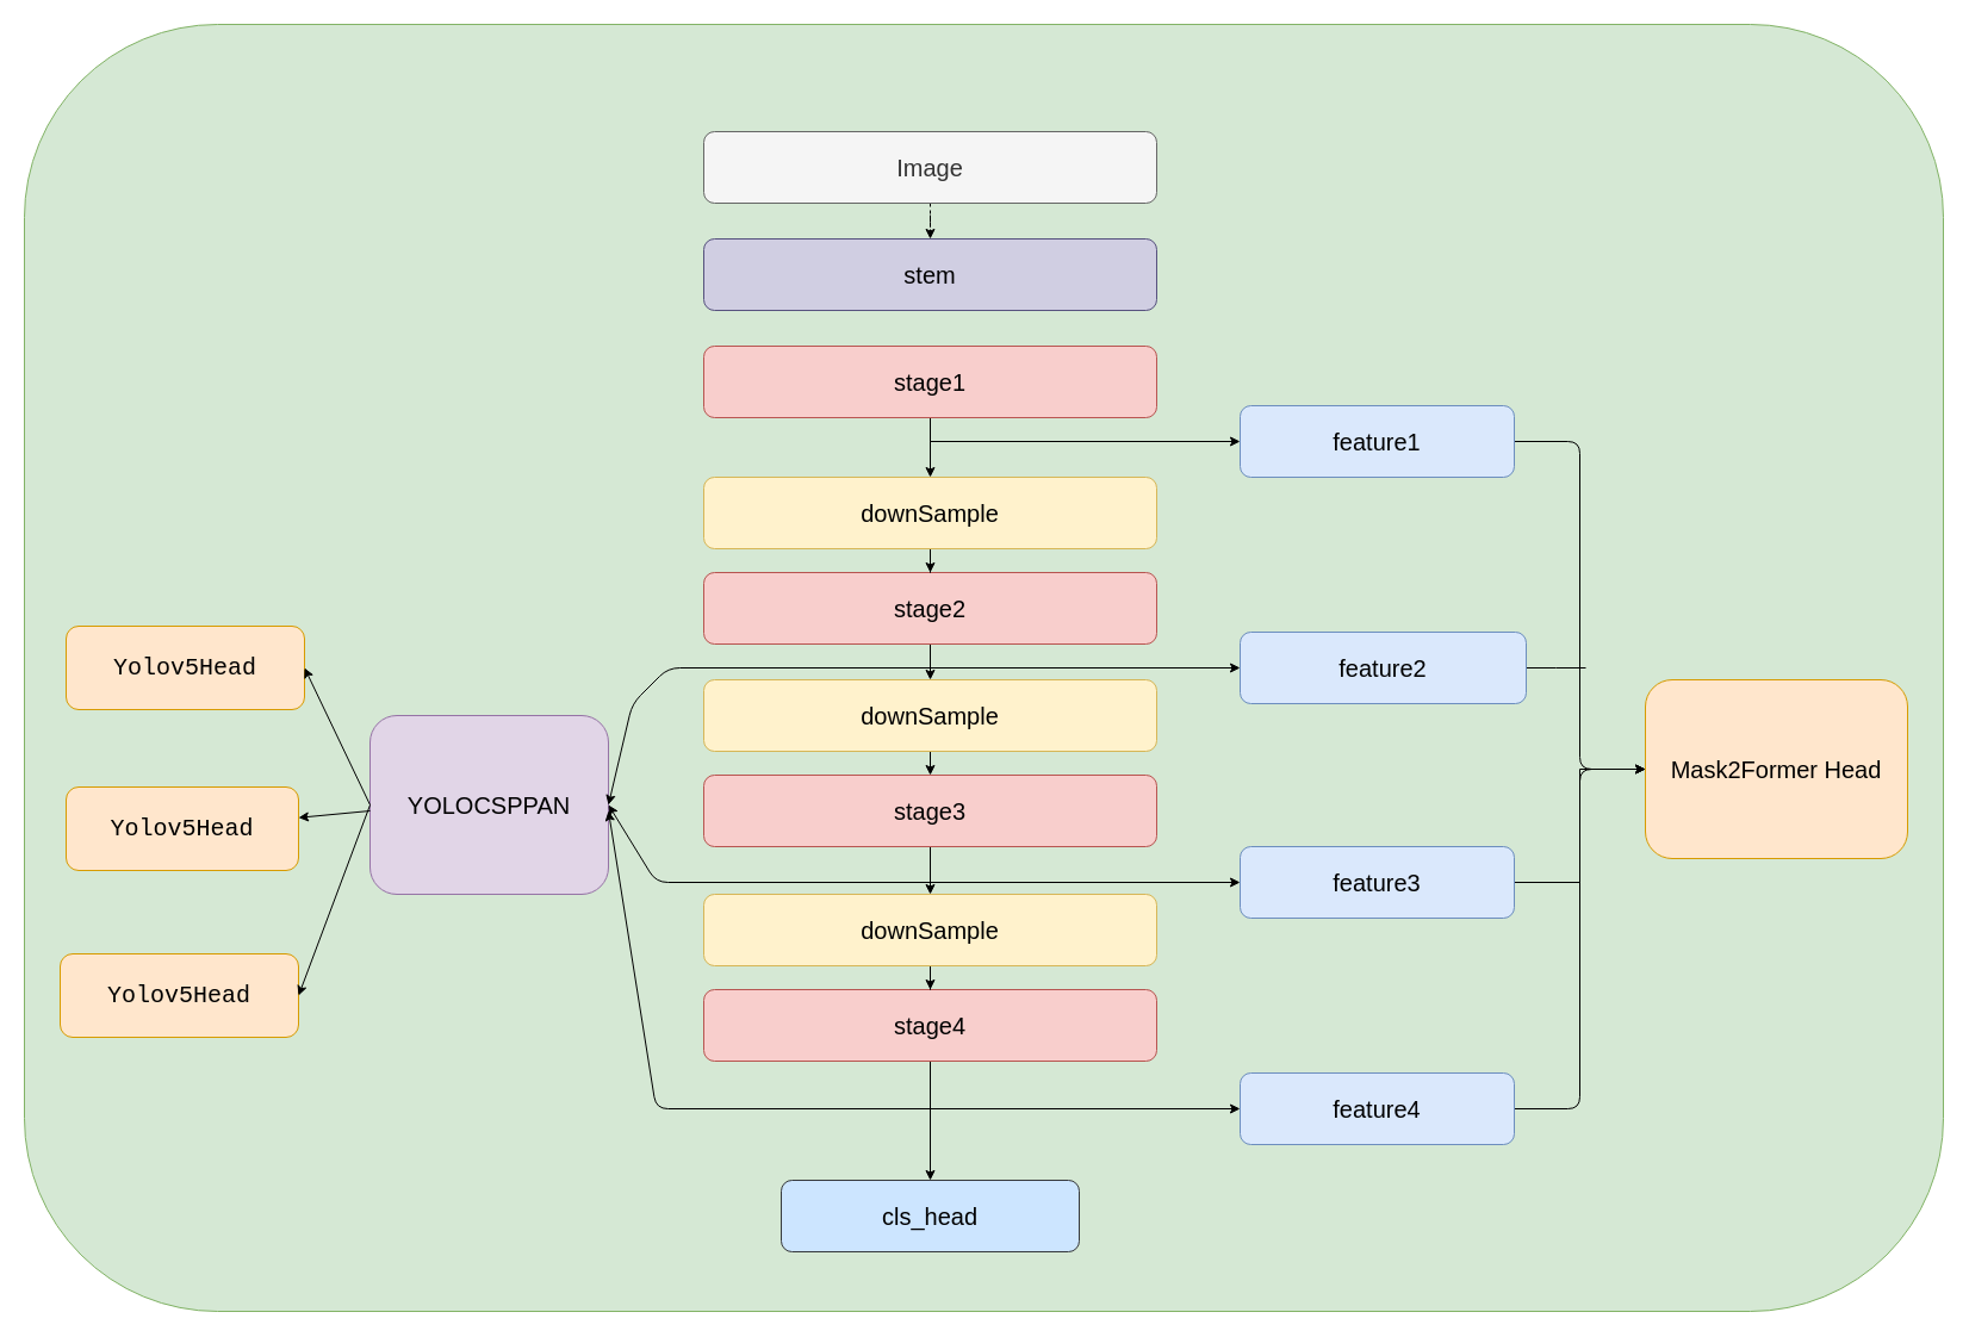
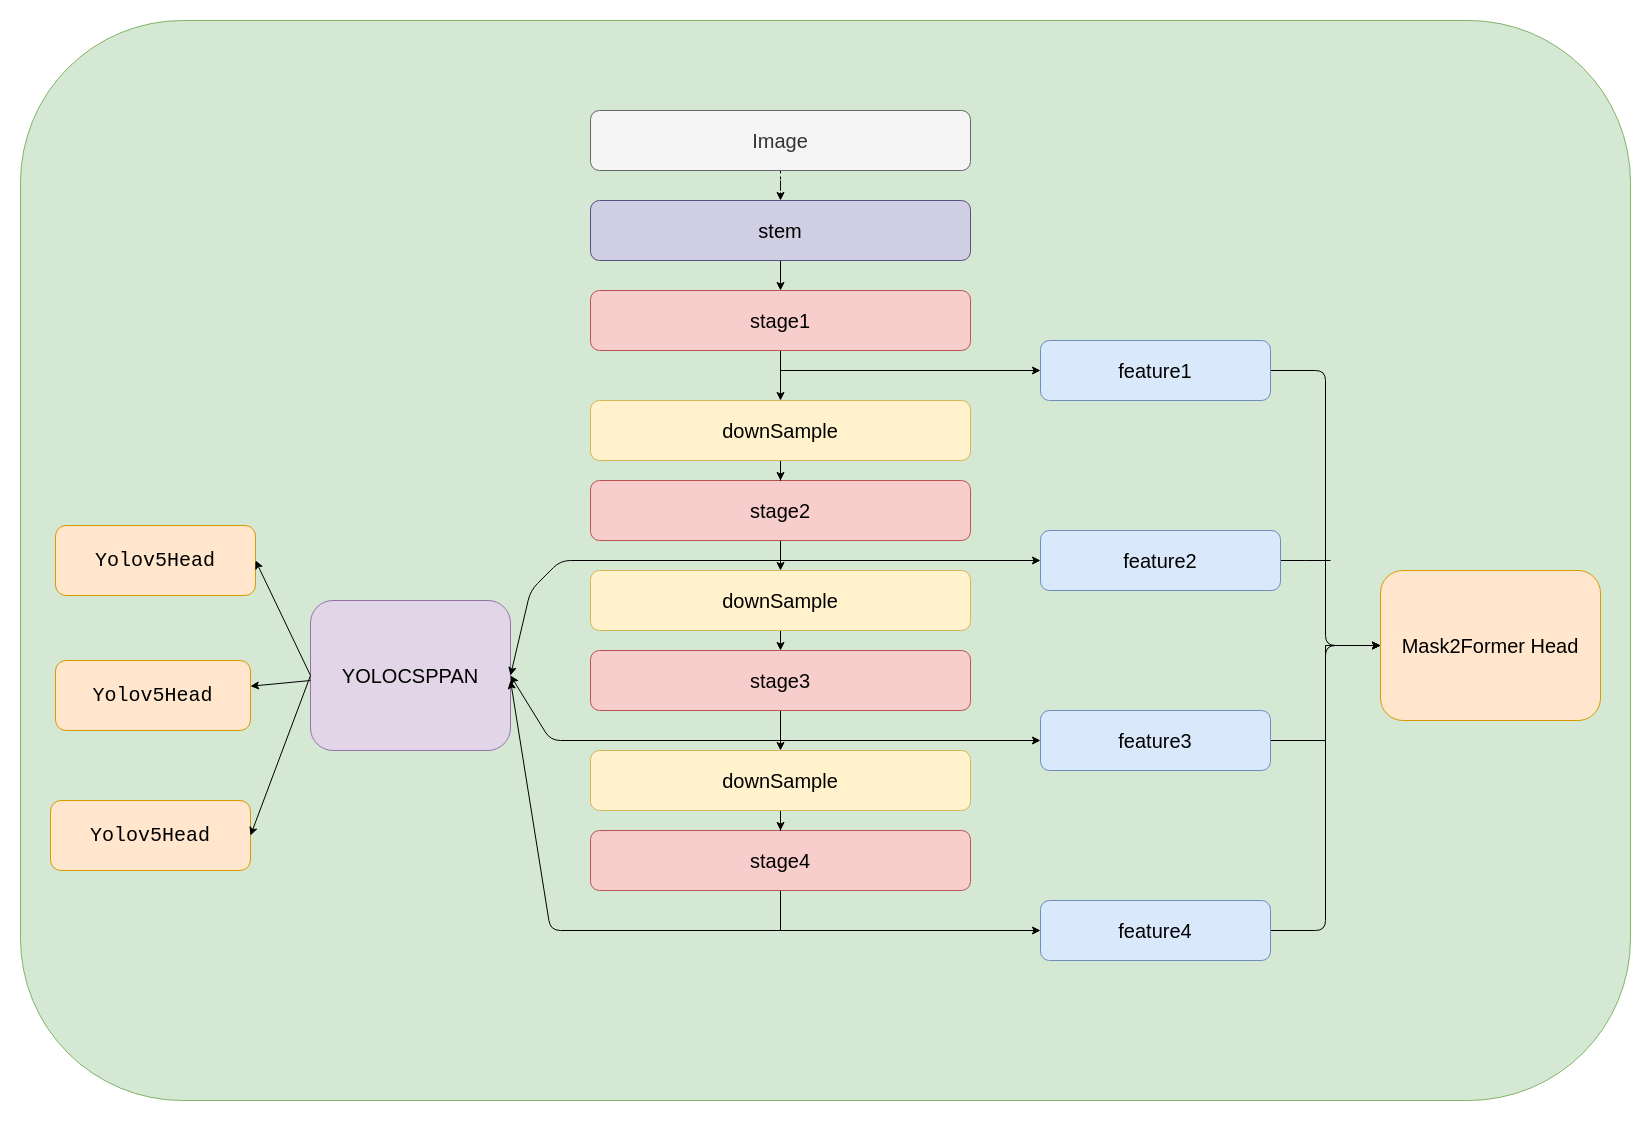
+ <mxCell id="5" value="" style="edgeStyle=orthogonalEdgeStyle;rounded=0;orthogonalLoop=1;jettySize=auto;html=1;fontSize=20;" parent="1" source="6" target="9" edge="1"><mxGeometry relative="1" as="geometry" /></mxCell>
- <mxCell id="17" style="edgeStyle=orthogonalEdgeStyle;rounded=0;orthogonalLoop=1;jettySize=auto;html=1;exitX=0.5;exitY=1;exitDx=0;exitDy=0;entryX=0.5;entryY=0;entryDx=0;entryDy=0;fontSize=20;" parent="1" source="18" target="37" edge="1"><mxGeometry relative="1" as="geometry" /></mxCell>
- <mxCell id="37" value="cls_head" style="rounded=1;whiteSpace=wrap;html=1;fontSize=20;fillColor=#cce5ff;strokeColor=#36393d;" parent="1" vertex="1"><mxGeometry x="655" y="990" width="250" height="60" as="geometry" /></mxCell>
